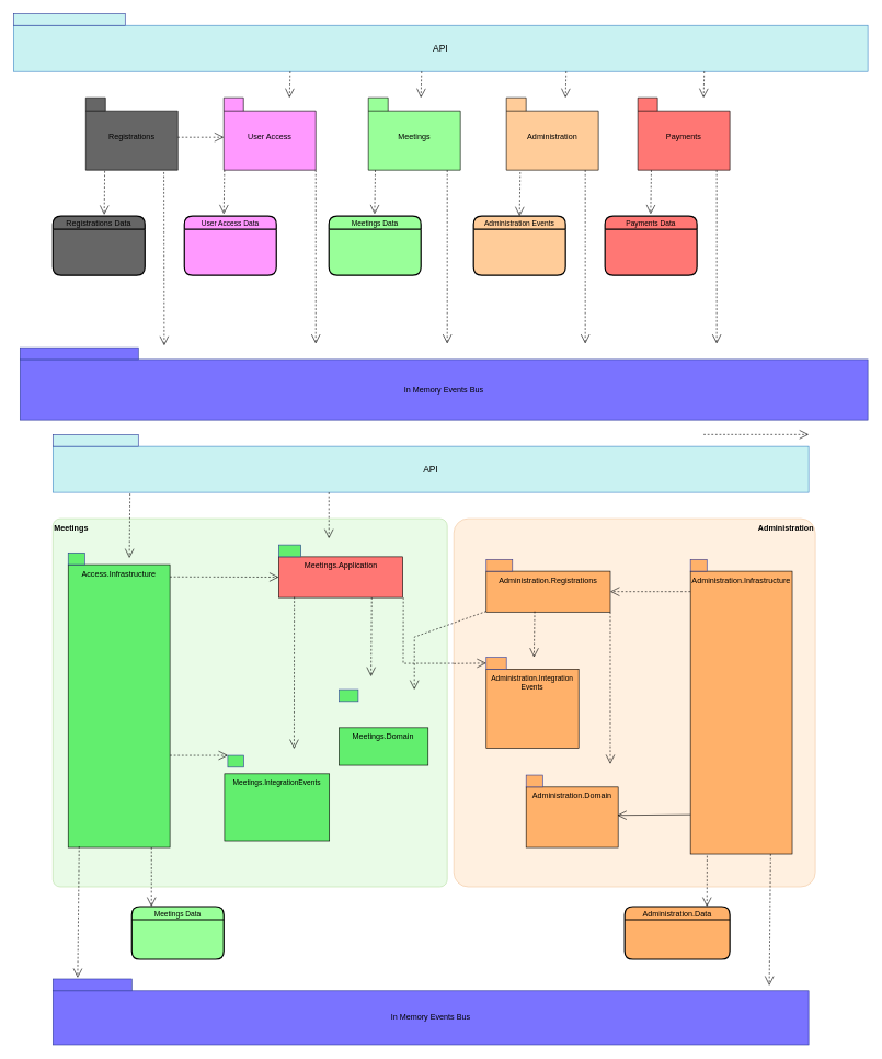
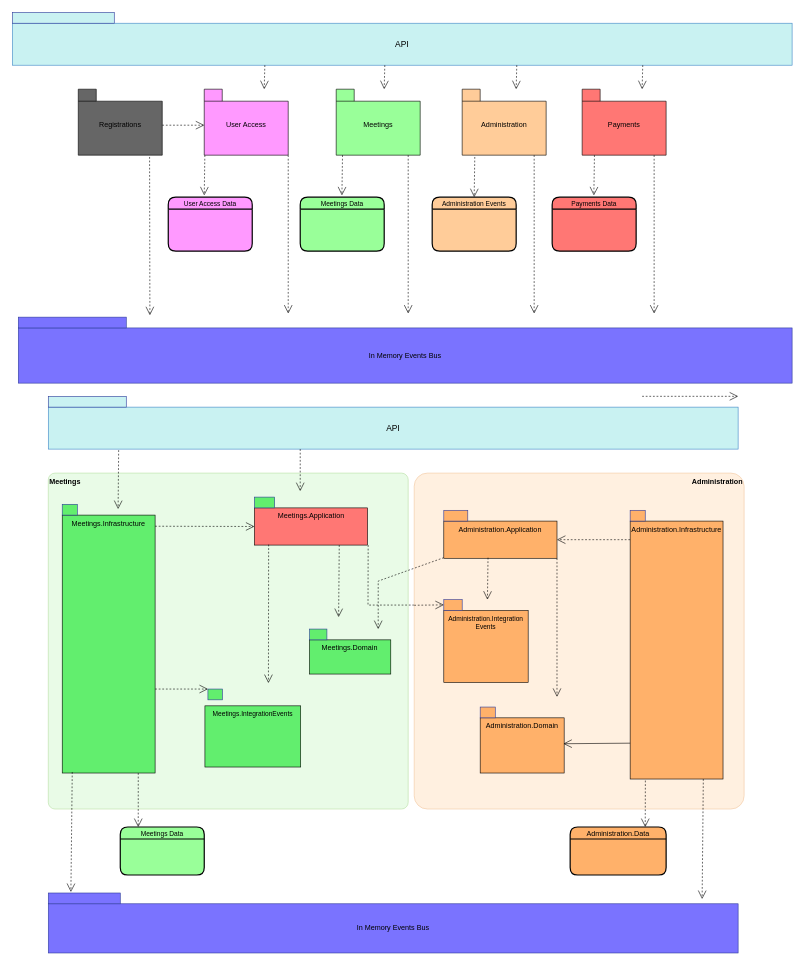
- <mxCell id="53" value="" style="endArrow=open;endSize=12;dashed=1;html=1;rounded=0;exitX=0.206;exitY=1.01;exitDx=0;exitDy=0;exitPerimeter=0;entryX=0.558;entryY=-0.023;entryDx=0;entryDy=0;entryPerimeter=0;" edge="1" parent="1" source="41" target="46"><mxGeometry width="160" relative="1" as="geometry"><mxPoint x="150" y="268" as="sourcePoint" /><mxPoint x="310" y="268" as="targetPoint" /></mxGeometry></mxCell>
- <mxCell id="46" value="&lt;span style=&quot;font-size: 12px;&quot;&gt;Registrations Data&lt;/span&gt;" style="swimlane;childLayout=stackLayout;horizontal=1;startSize=20;horizontalStack=0;rounded=1;fontSize=14;fontStyle=0;strokeWidth=2;resizeParent=0;resizeLast=1;shadow=0;dashed=0;align=center;arcSize=21;whiteSpace=wrap;html=1;swimlaneLine=1;glass=0;fillColor=#666666;gradientColor=none;swimlaneFillColor=#666666;" vertex="1" parent="1"><mxGeometry x="80" y="328" width="140" height="90" as="geometry"><mxRectangle x="120" y="300" width="140" height="30" as="alternateBounds" /></mxGeometry></mxCell>
- <mxCell id="3" value="Access.Infrastructure" style="rounded=1;whiteSpace=wrap;html=1;fillColor=#62ee6e;strokeColor=#000000;fontSize=12;align=center;verticalAlign=top;arcSize=0;" vertex="1" parent="2"><mxGeometry x="23.226" y="70" width="154.839" height="430" as="geometry" /></mxCell>
+ <mxCell id="3" value="Meetings.Infrastructure" style="rounded=1;whiteSpace=wrap;html=1;fillColor=#62ee6e;strokeColor=#000000;fontSize=12;align=center;verticalAlign=top;arcSize=0;" vertex="1" parent="2"><mxGeometry x="23.226" y="70" width="154.839" height="430" as="geometry" /></mxCell>
- <mxCell id="21" value="Administration.Registrations" style="rounded=1;whiteSpace=wrap;html=1;fillColor=#FFB16A;strokeColor=#000000;fontSize=12;align=center;verticalAlign=top;arcSize=0;" vertex="1" parent="17"><mxGeometry x="49.35" y="80" width="188.71" height="62" as="geometry" /></mxCell>
+ <mxCell id="21" value="Administration.Application" style="rounded=1;whiteSpace=wrap;html=1;fillColor=#FFB16A;strokeColor=#000000;fontSize=12;align=center;verticalAlign=top;arcSize=0;" vertex="1" parent="17"><mxGeometry x="49.35" y="80" width="188.71" height="62" as="geometry" /></mxCell>
- <mxCell id="7" value="Meetings.Domain" style="rounded=1;whiteSpace=wrap;html=1;fillColor=#62ee6e;strokeColor=#000000;fontSize=12;align=center;verticalAlign=top;arcSize=0;" vertex="1" parent="2"><mxGeometry x="435.484" y="318" width="135.484" height="57" as="geometry" /></mxCell>
+ <mxCell id="7" value="Meetings.Domain" style="rounded=1;whiteSpace=wrap;html=1;fillColor=#62ee6e;strokeColor=#000000;fontSize=12;align=center;verticalAlign=top;arcSize=0;" vertex="1" parent="2"><mxGeometry x="435.484" y="278" width="135.484" height="57" as="geometry" /></mxCell>
